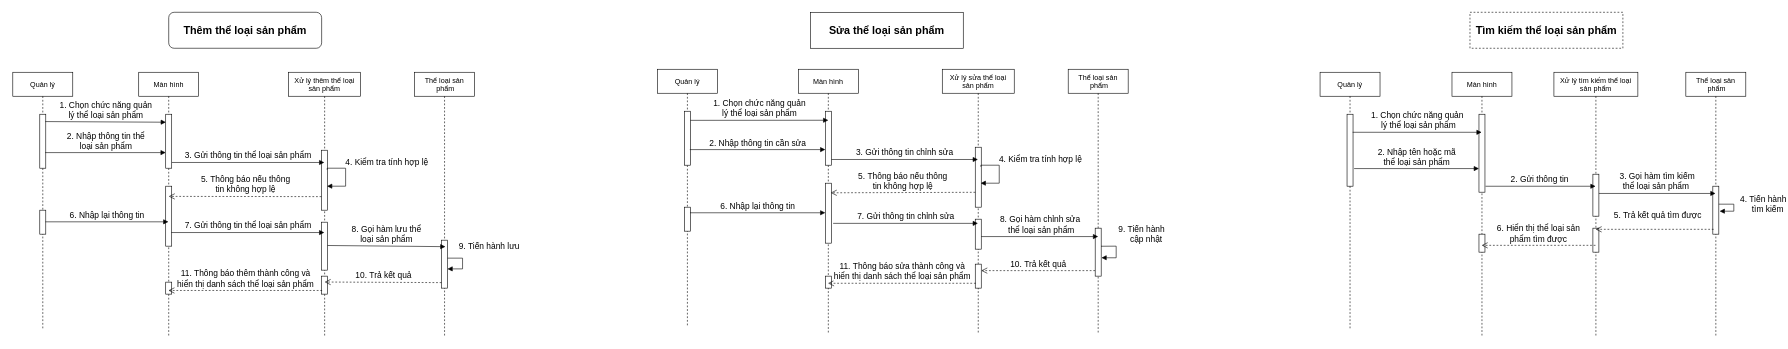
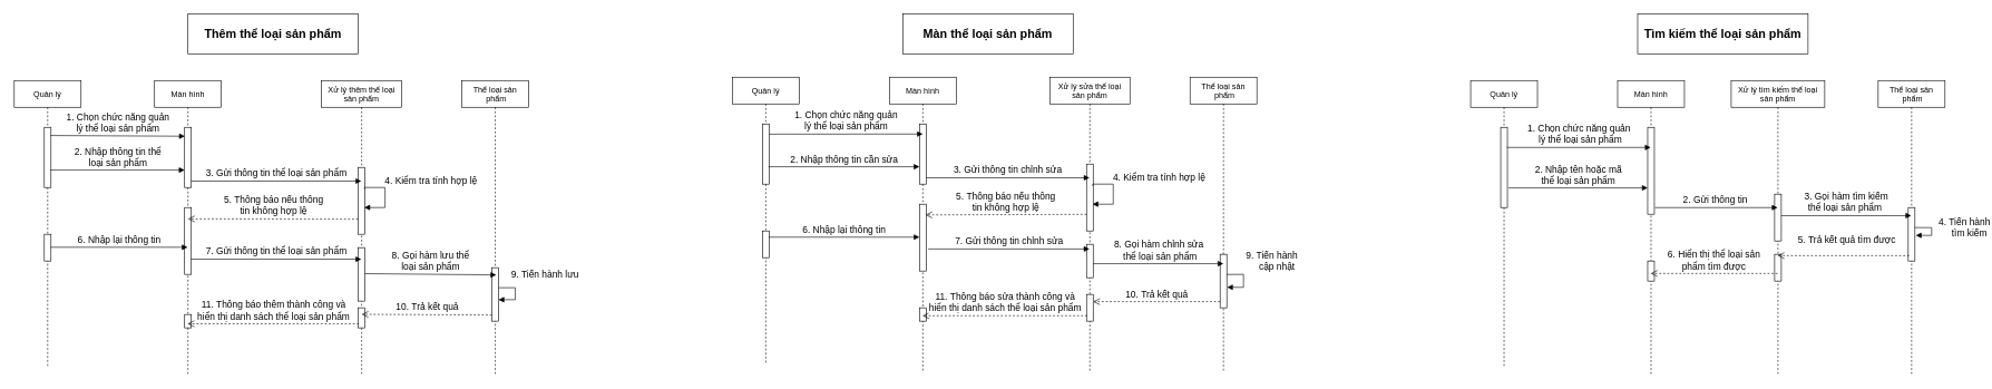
- <mxCell id="25" value="&lt;b&gt;&lt;font style=&quot;font-size: 18px&quot;&gt;Thêm thể loại sản phẩm&lt;/font&gt;&lt;/b&gt;" style="whiteSpace=wrap;html=1;fontSize=12;rounded=1;" parent="1" vertex="1"><mxGeometry x="280" y="20" width="255" height="60" as="geometry" /></mxCell>
+ <mxCell id="25" value="&lt;b&gt;&lt;font style=&quot;font-size: 18px&quot;&gt;Thêm thể loại sản phẩm&lt;/font&gt;&lt;/b&gt;" style="rounded=0;whiteSpace=wrap;html=1;fontSize=12;" parent="1" vertex="1"><mxGeometry x="280" y="20" width="255" height="60" as="geometry" /></mxCell>
- <mxCell id="26" value="&lt;b&gt;&lt;font style=&quot;font-size: 18px&quot;&gt;Sửa thể loại sản phẩm&lt;/font&gt;&lt;/b&gt;" style="rounded=0;whiteSpace=wrap;html=1;fontSize=12;" parent="1" vertex="1"><mxGeometry x="1350" y="20" width="255" height="60" as="geometry" /></mxCell>
+ <mxCell id="26" value="&lt;b&gt;&lt;font style=&quot;font-size: 18px&quot;&gt;Màn thể loại sản phẩm&lt;/font&gt;&lt;/b&gt;" style="rounded=0;whiteSpace=wrap;html=1;fontSize=12;" parent="1" vertex="1"><mxGeometry x="1350" y="20" width="255" height="60" as="geometry" /></mxCell>
- <mxCell id="40" value="&lt;b&gt;&lt;font style=&quot;font-size: 18px&quot;&gt;Tìm kiếm thể loại sản phẩm&lt;/font&gt;&lt;/b&gt;" style="rounded=0;whiteSpace=wrap;html=1;fontSize=12;dashed=1;" parent="1" vertex="1"><mxGeometry x="2450" y="20" width="255" height="60" as="geometry" /></mxCell>
+ <mxCell id="40" value="&lt;b&gt;&lt;font style=&quot;font-size: 18px&quot;&gt;Tìm kiếm thể loại sản phẩm&lt;/font&gt;&lt;/b&gt;" style="rounded=0;whiteSpace=wrap;html=1;fontSize=12;" parent="1" vertex="1"><mxGeometry x="2450" y="20" width="255" height="60" as="geometry" /></mxCell>
